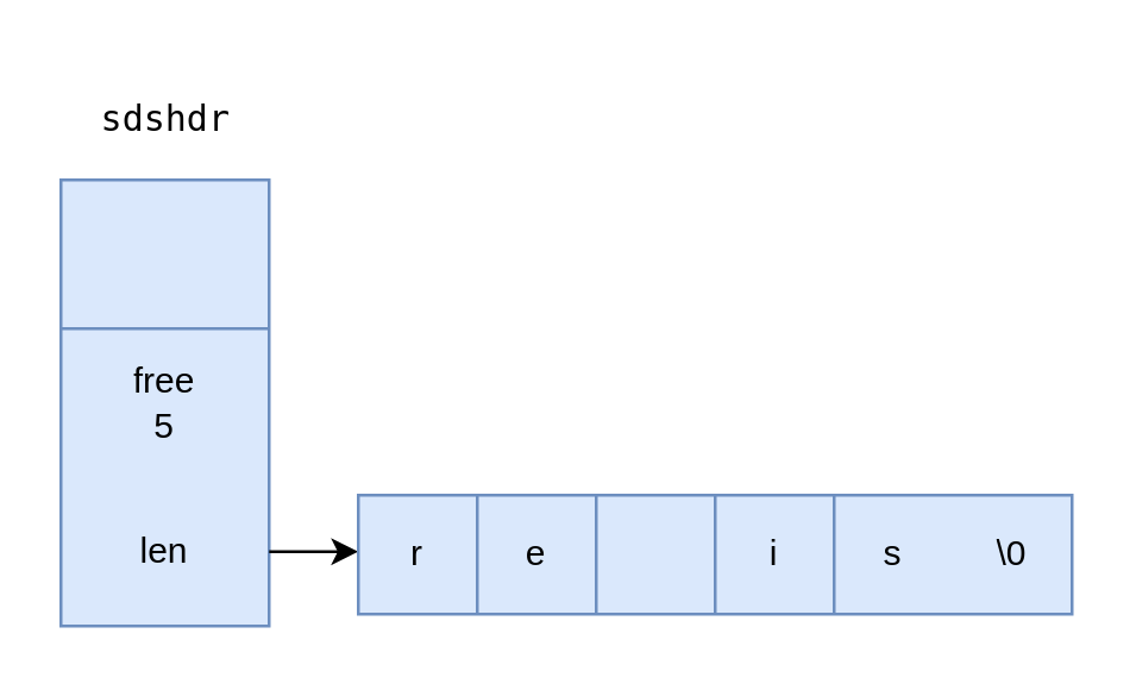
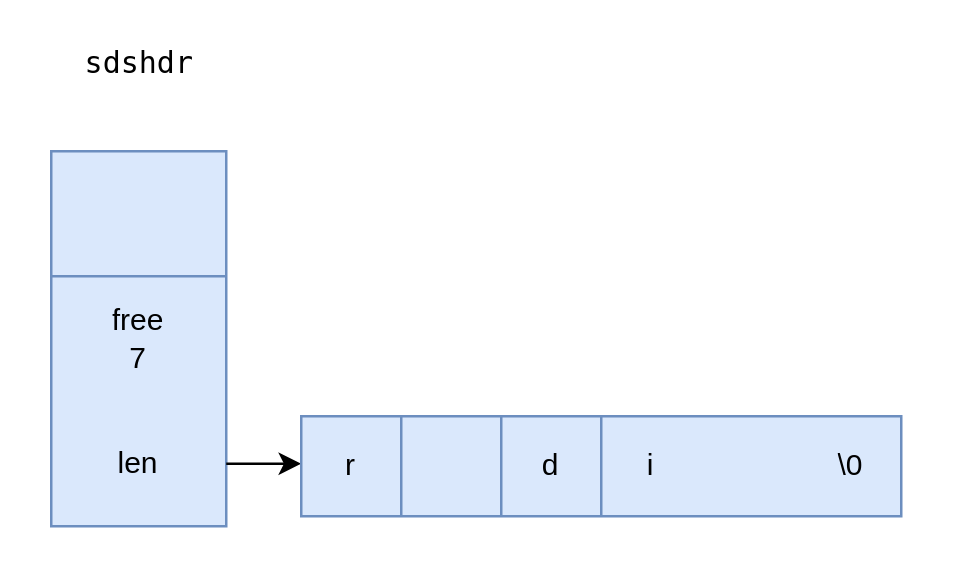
- <mxCell id="8" value="&lt;pre&gt;sdshdr&lt;/pre&gt;" style="text;html=1;align=center;verticalAlign=middle;resizable=0;points=[];autosize=1;strokeColor=none;fillColor=none;" parent="1" vertex="1"><mxGeometry x="25" y="20" width="60" height="40" as="geometry" /></mxCell>
+ <mxCell id="8" value="&lt;pre&gt;sdshdr&lt;/pre&gt;" style="text;html=1;align=center;verticalAlign=middle;resizable=0;points=[];autosize=1;strokeColor=none;fillColor=none;" parent="1" vertex="1"><mxGeometry x="25" y="5" width="60" height="40" as="geometry" /></mxCell>
- <mxCell id="5" value="free&lt;br&gt;5" style="shape=partialRectangle;html=1;whiteSpace=wrap;connectable=0;fillColor=none;top=0;left=0;bottom=0;right=0;overflow=hidden;pointerEvents=1;" parent="4" vertex="1"><mxGeometry width="70" height="50" as="geometry"><mxRectangle width="70" height="50" as="alternateBounds" /></mxGeometry></mxCell>
+ <mxCell id="5" value="free&lt;br&gt;7" style="shape=partialRectangle;html=1;whiteSpace=wrap;connectable=0;fillColor=none;top=0;left=0;bottom=0;right=0;overflow=hidden;pointerEvents=1;" parent="4" vertex="1"><mxGeometry width="70" height="50" as="geometry"><mxRectangle width="70" height="50" as="alternateBounds" /></mxGeometry></mxCell>
- <mxCell id="13" value="e" style="shape=partialRectangle;html=1;whiteSpace=wrap;connectable=0;fillColor=none;top=0;left=0;bottom=0;right=0;overflow=hidden;pointerEvents=1;" vertex="1" parent="11"><mxGeometry x="40" width="40" height="40" as="geometry"><mxRectangle width="40" height="40" as="alternateBounds" /></mxGeometry></mxCell>
+ <mxCell id="14" value="d" style="shape=partialRectangle;html=1;whiteSpace=wrap;connectable=0;fillColor=none;top=0;left=0;bottom=0;right=0;overflow=hidden;pointerEvents=1;" vertex="1" parent="11"><mxGeometry x="80" width="40" height="40" as="geometry"><mxRectangle width="40" height="40" as="alternateBounds" /></mxGeometry></mxCell>
- <mxCell id="16" value="s" style="shape=partialRectangle;html=1;whiteSpace=wrap;connectable=0;fillColor=none;top=0;left=0;bottom=0;right=0;overflow=hidden;pointerEvents=1;" vertex="1" parent="11"><mxGeometry x="160" width="40" height="40" as="geometry"><mxRectangle width="40" height="40" as="alternateBounds" /></mxGeometry></mxCell>
